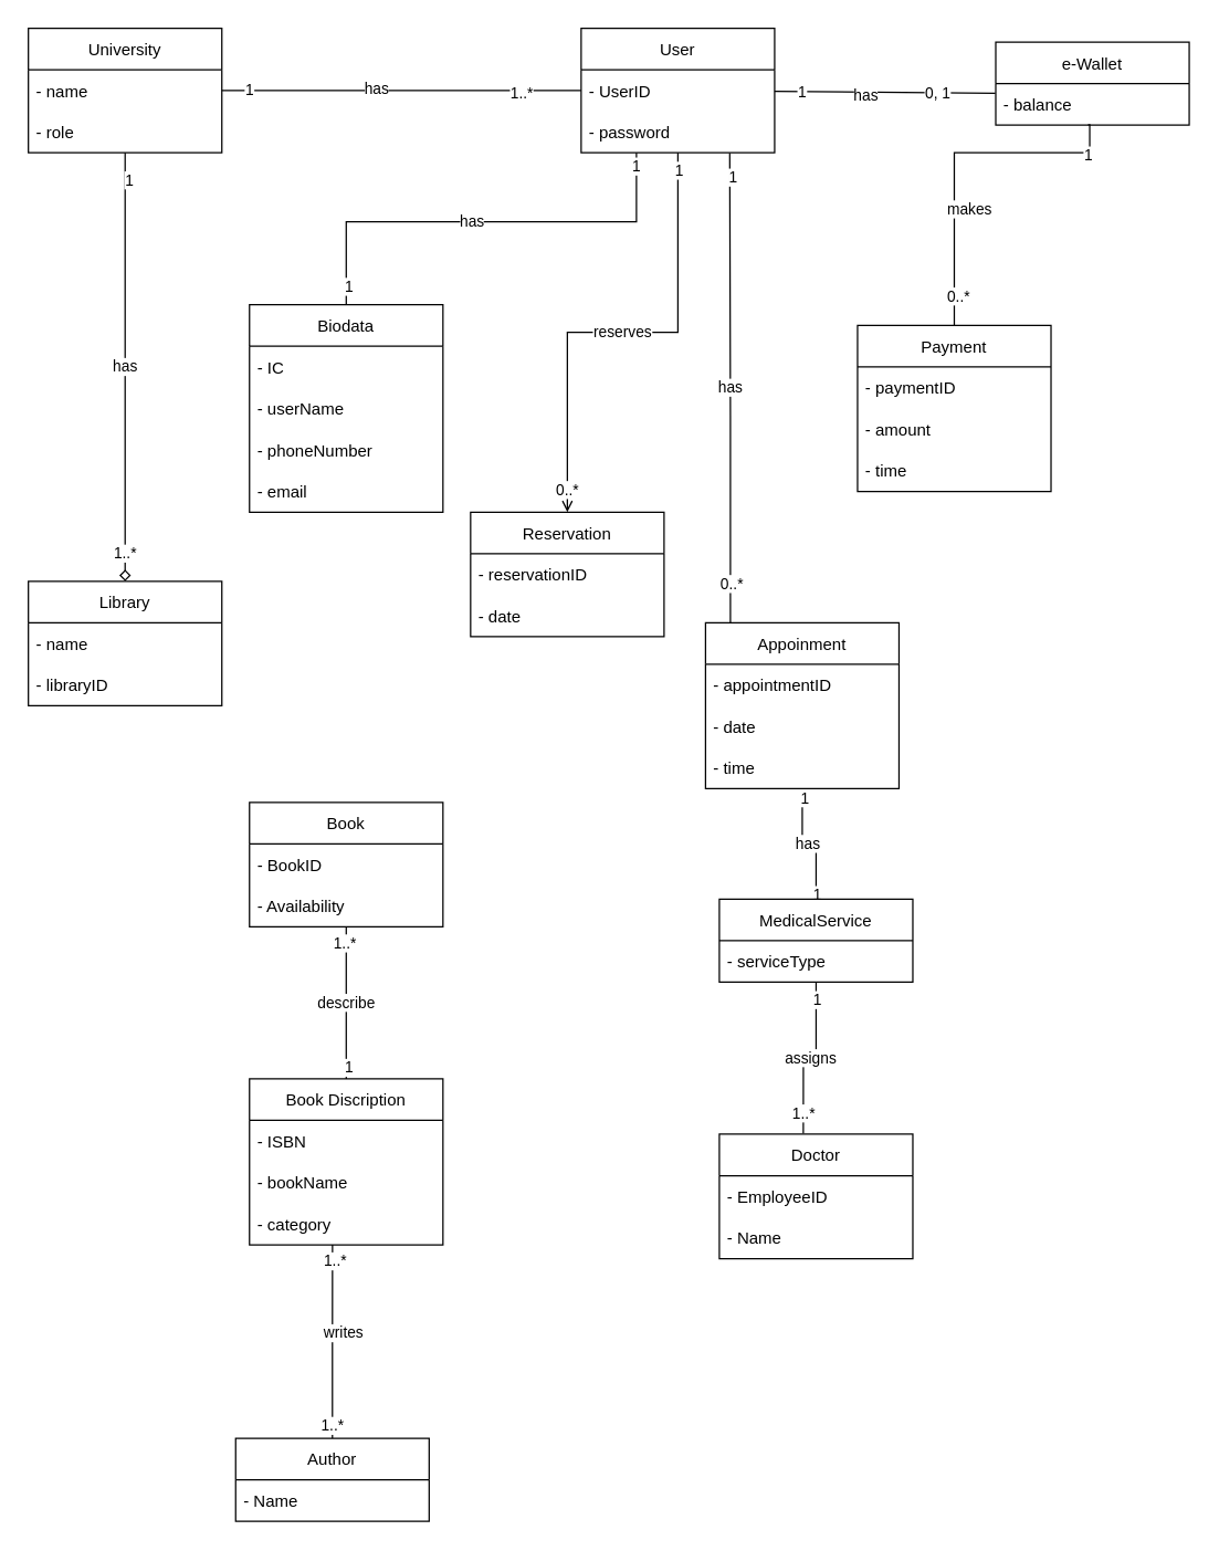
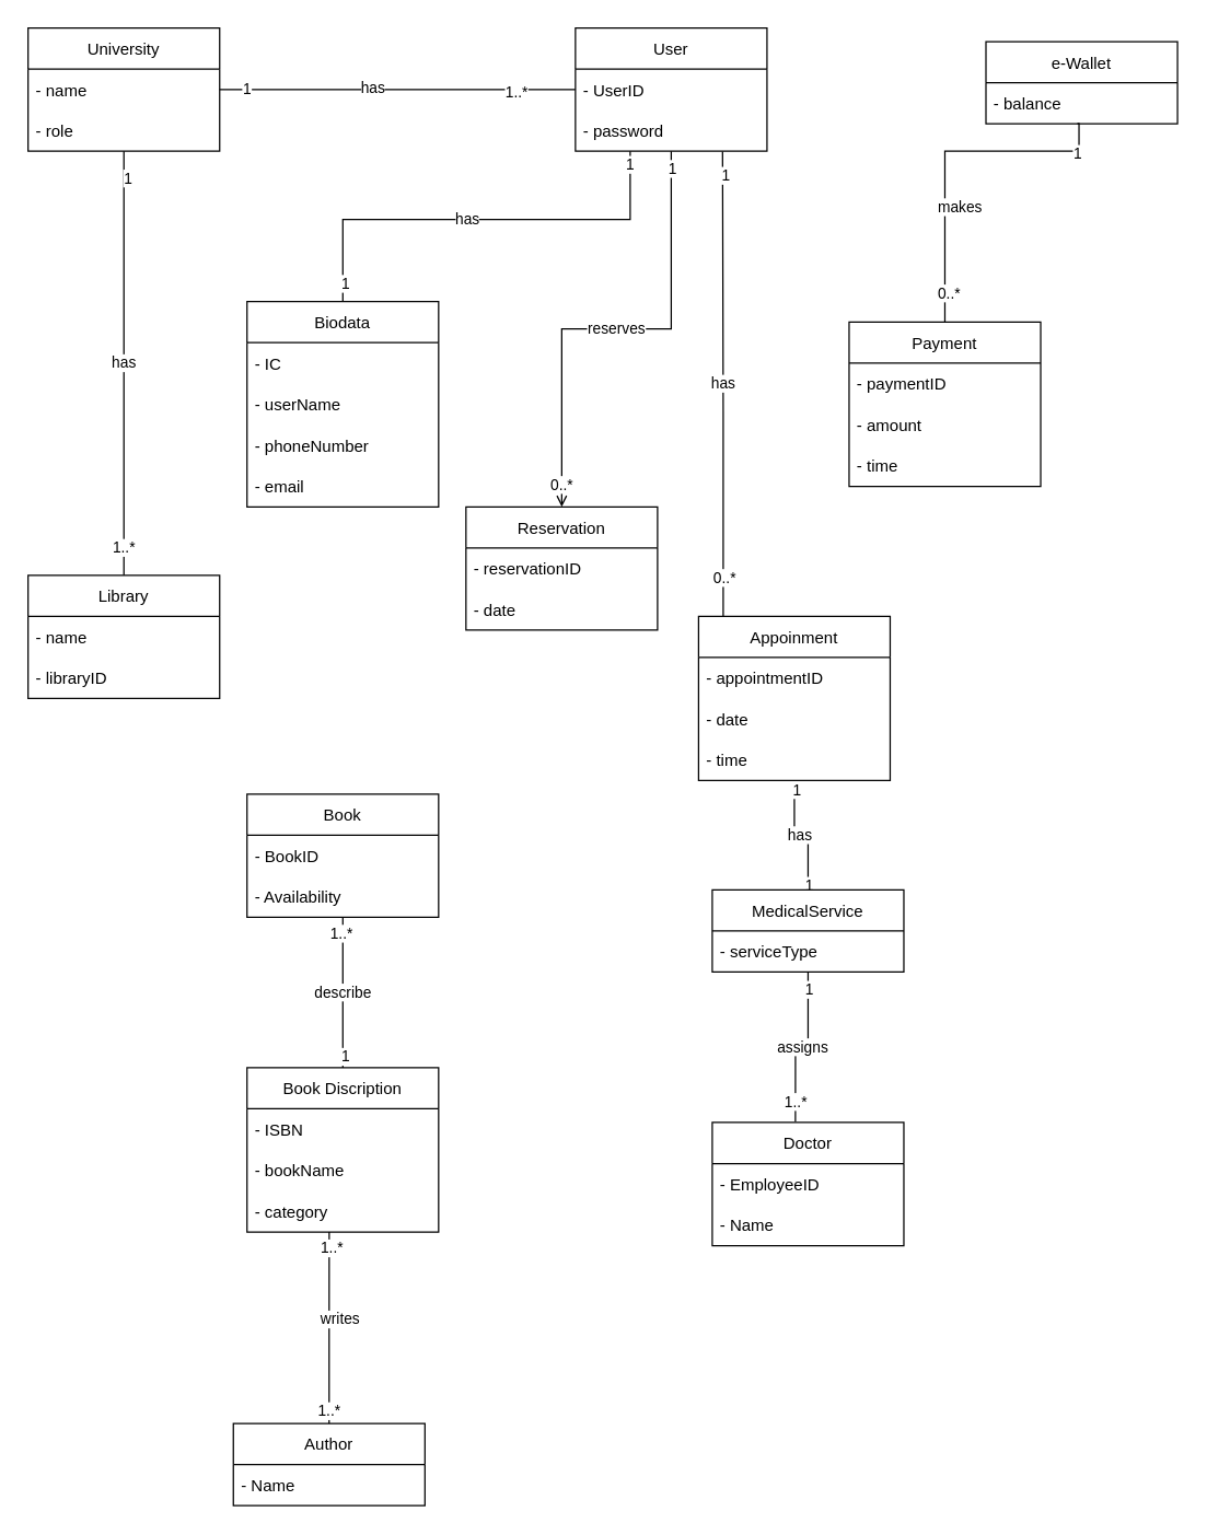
- <mxCell id="63" style="edgeStyle=none;rounded=0;orthogonalLoop=1;jettySize=auto;html=1;entryX=-0.002;entryY=0.23;entryDx=0;entryDy=0;entryPerimeter=0;endArrow=none;endFill=0;" edge="1" parent="1" source="9" target="27"><mxGeometry relative="1" as="geometry" /></mxCell>
- <mxCell id="64" value="0, 1" style="edgeLabel;html=1;align=center;verticalAlign=middle;resizable=0;points=[];" vertex="1" connectable="0" parent="63"><mxGeometry x="0.477" relative="1" as="geometry"><mxPoint as="offset" /></mxGeometry></mxCell>
- <mxCell id="65" value="1" style="edgeLabel;html=1;align=center;verticalAlign=middle;resizable=0;points=[];" vertex="1" connectable="0" parent="63"><mxGeometry x="-0.754" relative="1" as="geometry"><mxPoint as="offset" /></mxGeometry></mxCell>
- <mxCell id="66" value="has" style="edgeLabel;html=1;align=center;verticalAlign=middle;resizable=0;points=[];" vertex="1" connectable="0" parent="63"><mxGeometry x="-0.169" y="-2" relative="1" as="geometry"><mxPoint as="offset" /></mxGeometry></mxCell>
- <mxCell id="40" value="has" style="edgeStyle=orthogonalEdgeStyle;rounded=0;orthogonalLoop=1;jettySize=auto;html=1;entryX=0.5;entryY=0;entryDx=0;entryDy=0;endArrow=diamond;endFill=0;" edge="1" parent="1" source="43" target="33"><mxGeometry relative="1" as="geometry" /></mxCell>
+ <mxCell id="40" value="has" style="edgeStyle=orthogonalEdgeStyle;rounded=0;orthogonalLoop=1;jettySize=auto;html=1;entryX=0.5;entryY=0;entryDx=0;entryDy=0;endArrow=none;endFill=0;" edge="1" parent="1" source="43" target="33"><mxGeometry relative="1" as="geometry" /></mxCell>
